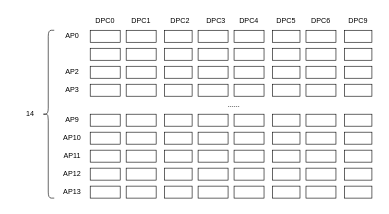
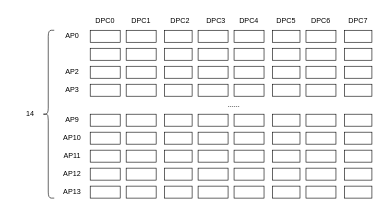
- <mxCell id="11" value="DPC9" style="text;html=1;align=center;verticalAlign=middle;whiteSpace=wrap;rounded=0;" vertex="1" parent="1"><mxGeometry x="567" y="20" width="60" height="30" as="geometry" /></mxCell>
+ <mxCell id="11" value="DPC7" style="text;html=1;align=center;verticalAlign=middle;whiteSpace=wrap;rounded=0;" vertex="1" parent="1"><mxGeometry x="567" y="20" width="60" height="30" as="geometry" /></mxCell>
